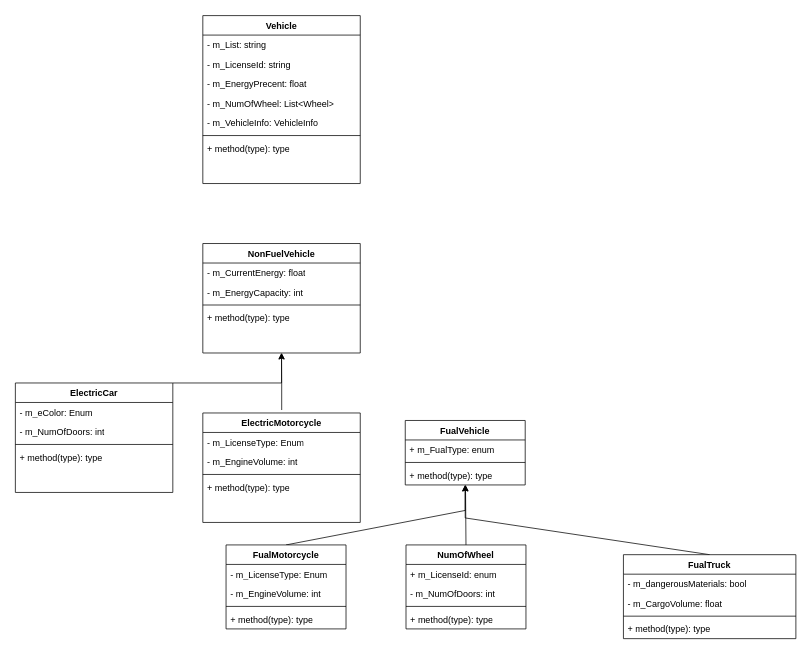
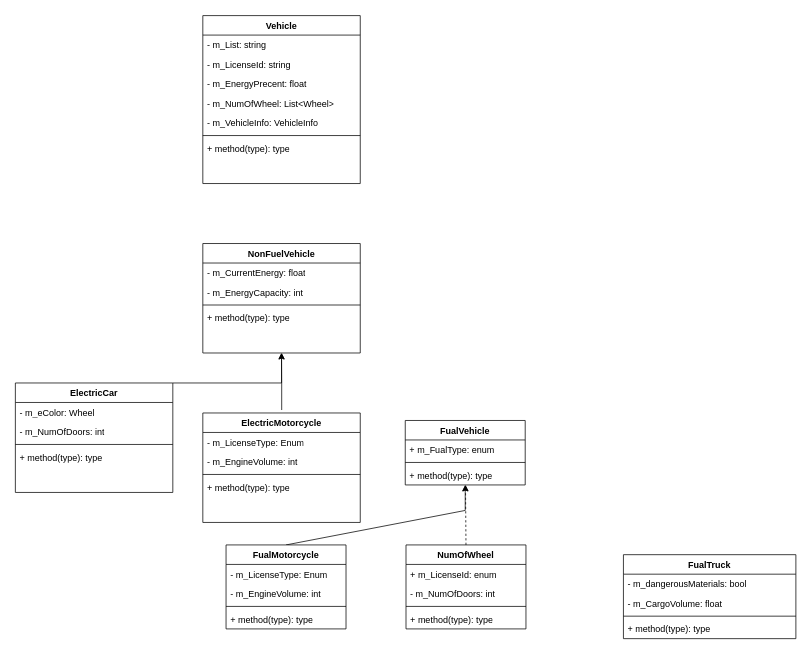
- <mxCell id="19" value="- m_eColor: Enum" style="text;strokeColor=none;fillColor=none;align=left;verticalAlign=top;spacingLeft=4;spacingRight=4;overflow=hidden;rotatable=0;points=[[0,0.5],[1,0.5]];portConstraint=eastwest;whiteSpace=wrap;html=1;" vertex="1" parent="18"><mxGeometry y="26" width="210" height="26" as="geometry" /></mxCell>
+ <mxCell id="19" value="- m_eColor: Wheel" style="text;strokeColor=none;fillColor=none;align=left;verticalAlign=top;spacingLeft=4;spacingRight=4;overflow=hidden;rotatable=0;points=[[0,0.5],[1,0.5]];portConstraint=eastwest;whiteSpace=wrap;html=1;" vertex="1" parent="18"><mxGeometry y="26" width="210" height="26" as="geometry" /></mxCell>
- <mxCell id="28" value="" style="edgeStyle=none;rounded=0;orthogonalLoop=1;jettySize=auto;html=1;exitX=0.5;exitY=0;exitDx=0;exitDy=0;" edge="1" parent="1" source="34" target="29"><mxGeometry relative="1" as="geometry"><mxPoint x="940" y="650" as="targetPoint" /></mxGeometry></mxCell>
+ <mxCell id="28" value="" style="edgeStyle=none;rounded=0;orthogonalLoop=1;jettySize=auto;html=1;exitX=0.5;exitY=0;exitDx=0;exitDy=0;dashed=1;" edge="1" parent="1" source="34" target="29"><mxGeometry relative="1" as="geometry"><mxPoint x="940" y="650" as="targetPoint" /></mxGeometry></mxCell>
- <mxCell id="2" value="" style="edgeStyle=none;rounded=0;orthogonalLoop=1;jettySize=auto;html=1;exitX=0.5;exitY=0;exitDx=0;exitDy=0;" edge="1" parent="1" source="44" target="29"><mxGeometry relative="1" as="geometry"><mxPoint x="750" y="680" as="sourcePoint" /><mxPoint x="890" y="920" as="targetPoint" /><Array as="points"><mxPoint x="620" y="690" /></Array></mxGeometry></mxCell>
